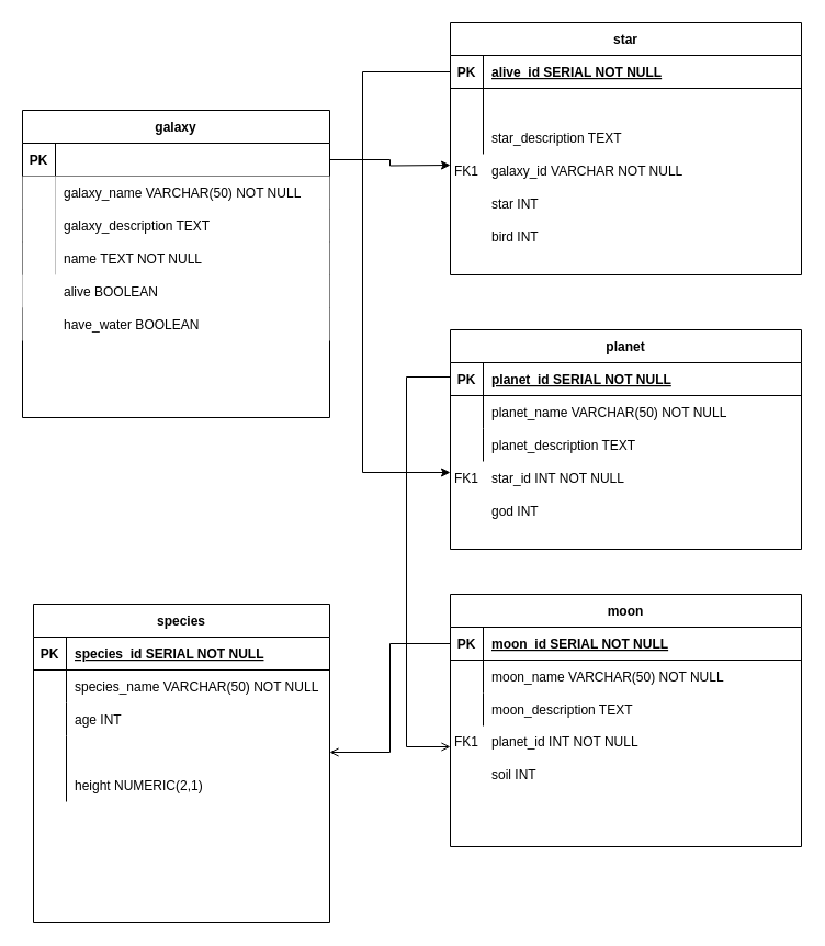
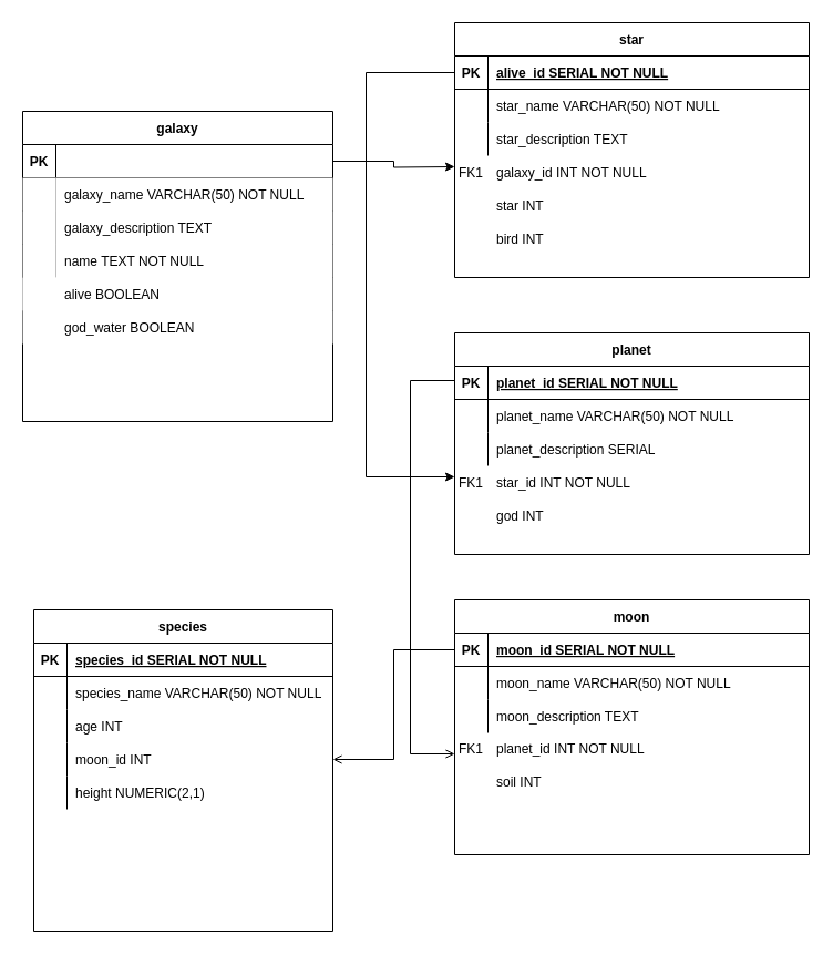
+ <mxCell id="18" value="star_name VARCHAR(50) NOT NULL" style="shape=partialRectangle;overflow=hidden;connectable=0;fillColor=none;top=0;left=0;bottom=0;right=0;align=left;spacingLeft=6;shadow=0;" parent="16" vertex="1"><mxGeometry x="30" width="290" height="30" as="geometry"><mxRectangle width="290" height="30" as="alternateBounds" /></mxGeometry></mxCell>
- <mxCell id="47" value="galaxy_id VARCHAR NOT NULL" style="shape=partialRectangle;overflow=hidden;connectable=0;fillColor=none;top=0;left=0;bottom=0;right=0;align=left;spacingLeft=6;shadow=0;" vertex="1" parent="1"><mxGeometry x="440" y="140" width="220" height="30" as="geometry"><mxRectangle width="220" height="30" as="alternateBounds" /></mxGeometry></mxCell>
+ <mxCell id="47" value="galaxy_id INT NOT NULL" style="shape=partialRectangle;overflow=hidden;connectable=0;fillColor=none;top=0;left=0;bottom=0;right=0;align=left;spacingLeft=6;shadow=0;" vertex="1" parent="1"><mxGeometry x="440" y="140" width="220" height="30" as="geometry"><mxRectangle width="220" height="30" as="alternateBounds" /></mxGeometry></mxCell>
- <mxCell id="80" value="have_water BOOLEAN" style="shape=partialRectangle;overflow=hidden;connectable=0;top=0;left=0;bottom=0;right=0;align=left;spacingLeft=6;shadow=0;" vertex="1" parent="78"><mxGeometry x="30" width="250" height="30" as="geometry"><mxRectangle width="250" height="30" as="alternateBounds" /></mxGeometry></mxCell>
+ <mxCell id="80" value="god_water BOOLEAN" style="shape=partialRectangle;overflow=hidden;connectable=0;top=0;left=0;bottom=0;right=0;align=left;spacingLeft=6;shadow=0;" vertex="1" parent="78"><mxGeometry x="30" width="250" height="30" as="geometry"><mxRectangle width="250" height="30" as="alternateBounds" /></mxGeometry></mxCell>
- <mxCell id="11" value="planet_description TEXT" style="shape=partialRectangle;overflow=hidden;connectable=0;fillColor=none;top=0;left=0;bottom=0;right=0;align=left;spacingLeft=6;shadow=0;" parent="9" vertex="1"><mxGeometry x="30" width="290" height="30" as="geometry"><mxRectangle width="290" height="30" as="alternateBounds" /></mxGeometry></mxCell>
+ <mxCell id="11" value="planet_description SERIAL" style="shape=partialRectangle;overflow=hidden;connectable=0;fillColor=none;top=0;left=0;bottom=0;right=0;align=left;spacingLeft=6;shadow=0;" parent="9" vertex="1"><mxGeometry x="30" width="290" height="30" as="geometry"><mxRectangle width="290" height="30" as="alternateBounds" /></mxGeometry></mxCell>
+ <mxCell id="67" value="moon_id INT" style="shape=partialRectangle;overflow=hidden;connectable=0;fillColor=none;top=0;left=0;bottom=0;right=0;align=left;spacingLeft=6;shadow=0;" vertex="1" parent="65"><mxGeometry x="30" width="240" height="30" as="geometry"><mxRectangle width="240" height="30" as="alternateBounds" /></mxGeometry></mxCell>
